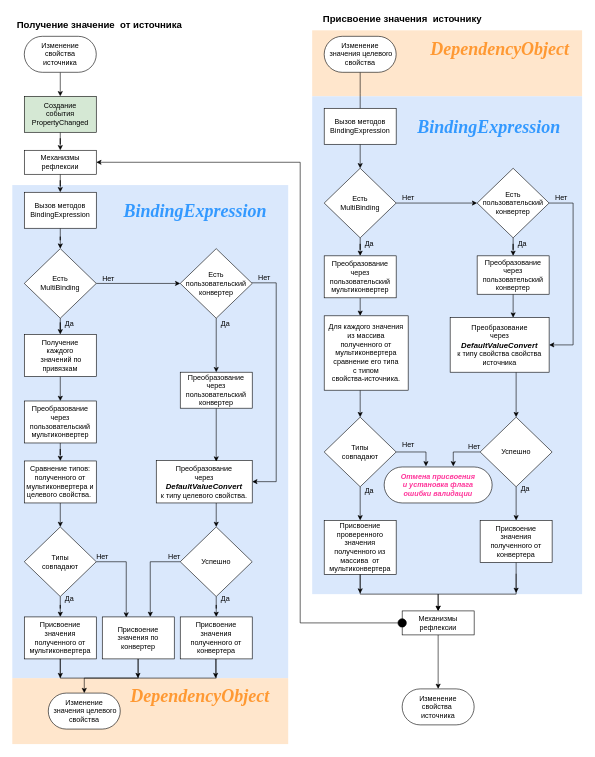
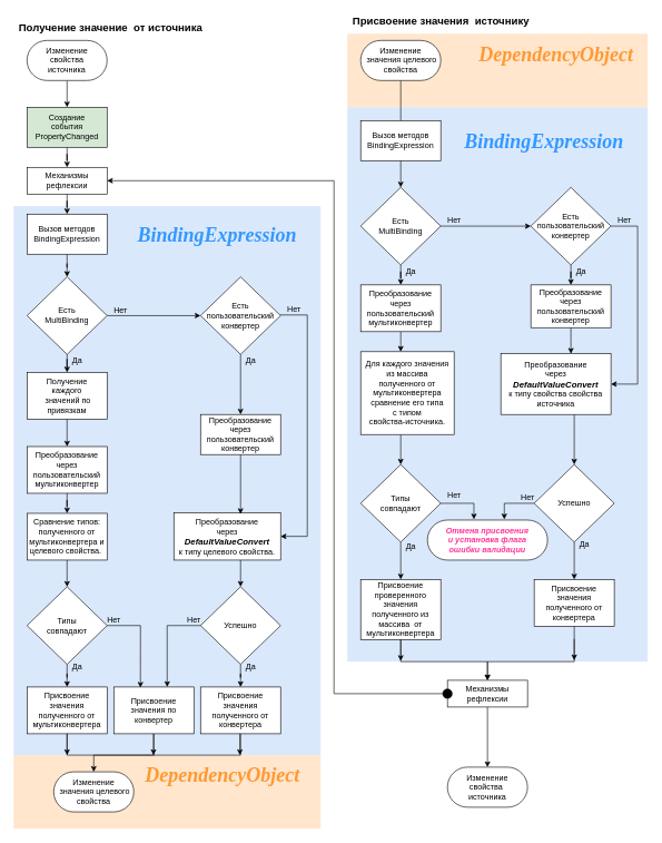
- <mxCell id="41" value="Присвоение значения&amp;nbsp; источнику" style="text;html=1;align=center;verticalAlign=middle;resizable=0;points=[];autosize=1;fontSize=16;fontStyle=1" parent="1" vertex="1"><mxGeometry x="530" y="20" width="280" height="20" as="geometry" /></mxCell>
+ <mxCell id="41" value="Присвоение значения&amp;nbsp; источнику" style="text;html=1;align=center;verticalAlign=middle;resizable=0;points=[];autosize=1;fontSize=16;fontStyle=1" parent="1" vertex="1"><mxGeometry x="520" y="20" width="280" height="20" as="geometry" /></mxCell>
